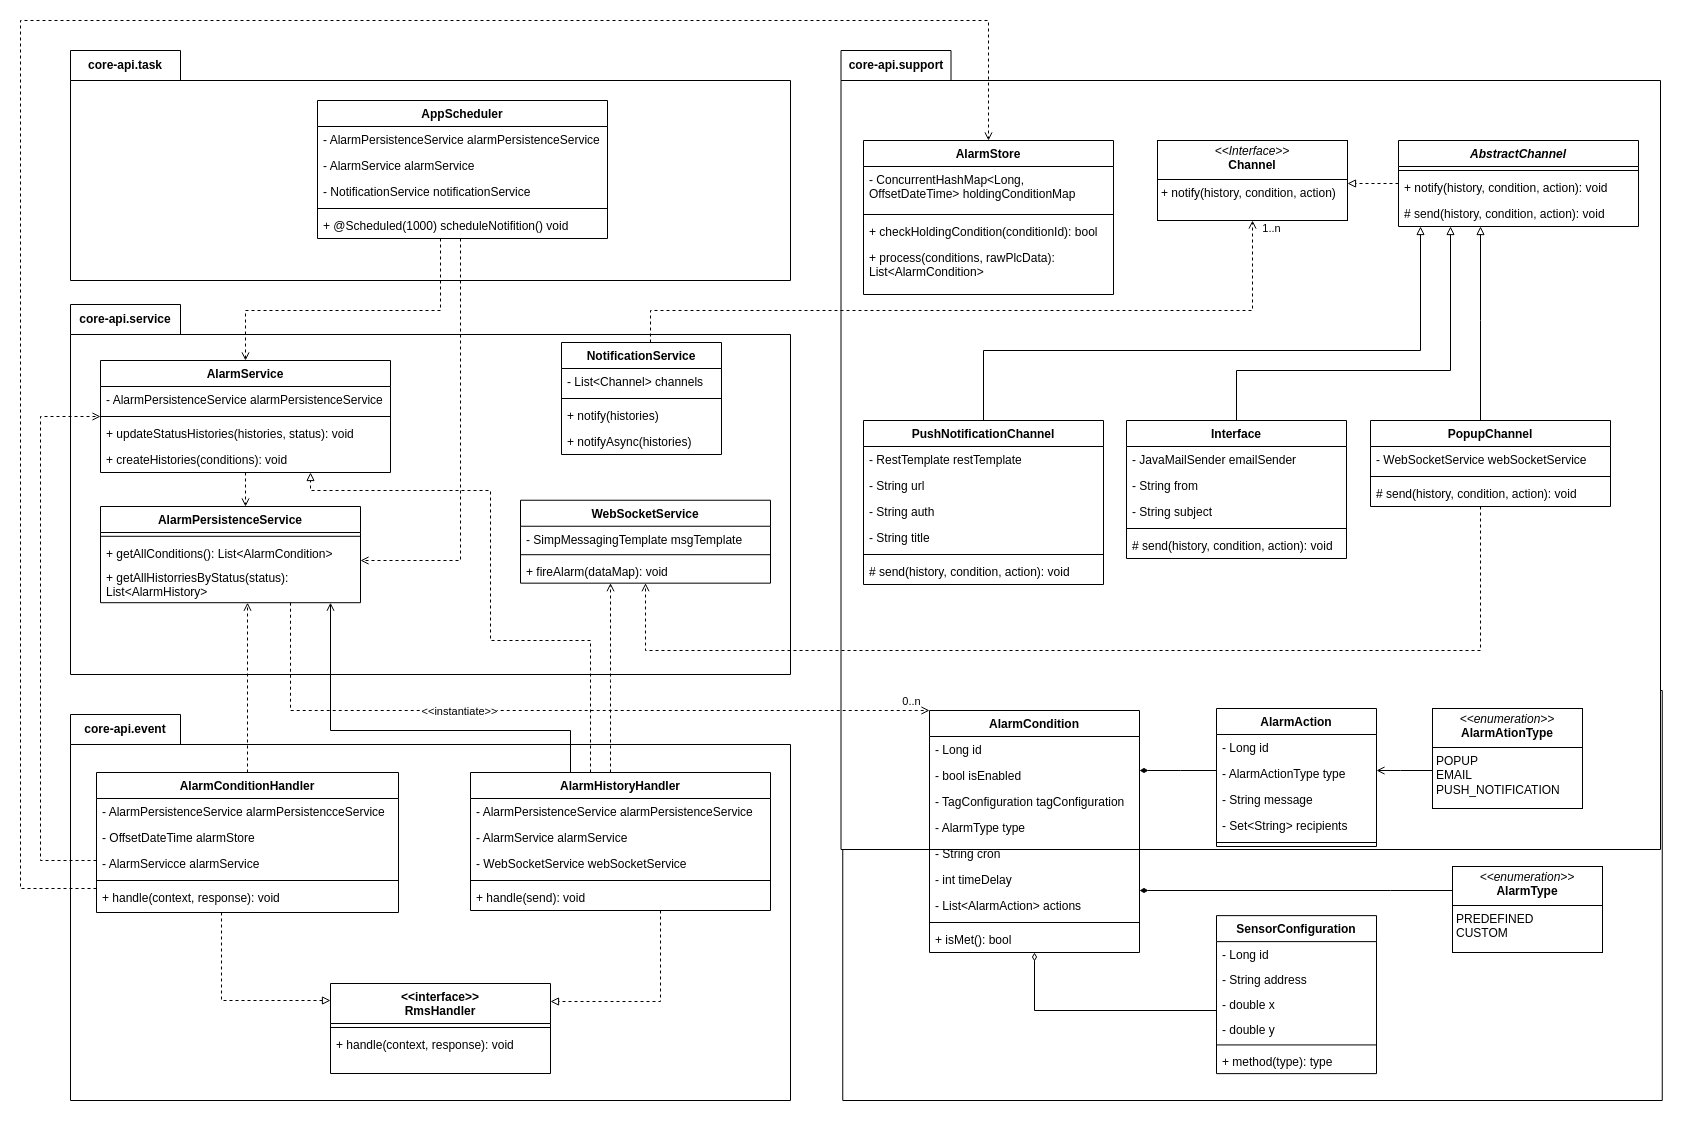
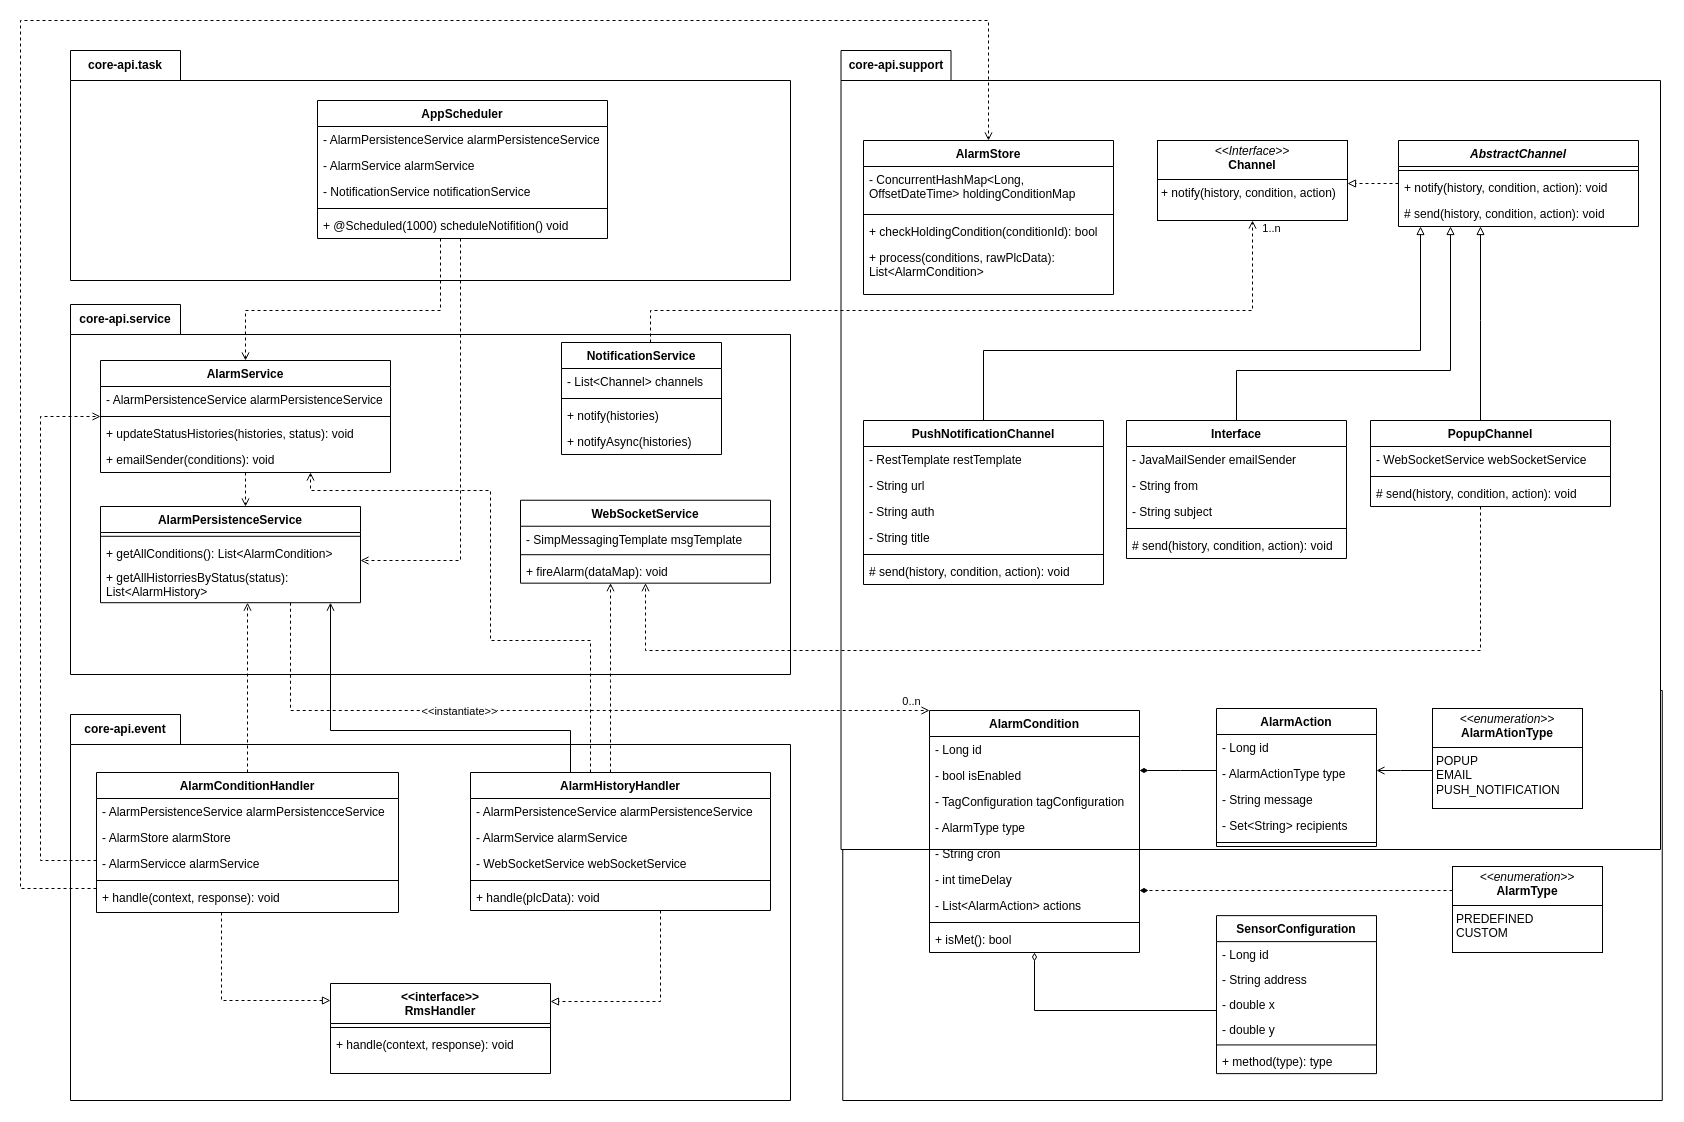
- <mxCell id="59" value="+ createHistories(conditions): void" style="text;strokeColor=none;fillColor=none;align=left;verticalAlign=top;spacingLeft=4;spacingRight=4;overflow=hidden;rotatable=0;points=[[0,0.5],[1,0.5]];portConstraint=eastwest;whiteSpace=wrap;html=1;" parent="55" vertex="1"><mxGeometry y="86" width="290" height="26" as="geometry" /></mxCell>
+ <mxCell id="59" value="+ emailSender(conditions): void" style="text;strokeColor=none;fillColor=none;align=left;verticalAlign=top;spacingLeft=4;spacingRight=4;overflow=hidden;rotatable=0;points=[[0,0.5],[1,0.5]];portConstraint=eastwest;whiteSpace=wrap;html=1;" parent="55" vertex="1"><mxGeometry y="86" width="290" height="26" as="geometry" /></mxCell>
- <mxCell id="26" style="edgeStyle=orthogonalEdgeStyle;rounded=0;orthogonalLoop=1;jettySize=auto;html=1;endArrow=block;endFill=0;dashed=1;" parent="1" source="27" target="55" edge="1"><mxGeometry relative="1" as="geometry"><Array as="points"><mxPoint x="590" y="640" /><mxPoint x="490" y="640" /><mxPoint x="490" y="490" /><mxPoint x="310" y="490" /></Array></mxGeometry></mxCell>
+ <mxCell id="26" style="edgeStyle=orthogonalEdgeStyle;rounded=0;orthogonalLoop=1;jettySize=auto;html=1;endArrow=open;endFill=0;dashed=1;" parent="1" source="27" target="55" edge="1"><mxGeometry relative="1" as="geometry"><Array as="points"><mxPoint x="590" y="640" /><mxPoint x="490" y="640" /><mxPoint x="490" y="490" /><mxPoint x="310" y="490" /></Array></mxGeometry></mxCell>
- <mxCell id="42" value="- OffsetDateTime alarmStore" style="text;align=left;verticalAlign=top;spacingLeft=4;spacingRight=4;overflow=hidden;rotatable=0;points=[[0,0.5],[1,0.5]];portConstraint=eastwest;rounded=0;shadow=0;html=0;" parent="40" vertex="1"><mxGeometry y="52" width="302" height="26" as="geometry" /></mxCell>
+ <mxCell id="42" value="- AlarmStore alarmStore" style="text;align=left;verticalAlign=top;spacingLeft=4;spacingRight=4;overflow=hidden;rotatable=0;points=[[0,0.5],[1,0.5]];portConstraint=eastwest;rounded=0;shadow=0;html=0;" parent="40" vertex="1"><mxGeometry y="52" width="302" height="26" as="geometry" /></mxCell>
- <mxCell id="121" style="edgeStyle=orthogonalEdgeStyle;rounded=0;orthogonalLoop=1;jettySize=auto;html=1;endArrow=diamondThin;endFill=1;" parent="1" source="122" target="102" edge="1"><mxGeometry relative="1" as="geometry"><Array as="points"><mxPoint x="1390" y="890" /><mxPoint x="1390" y="890" /></Array></mxGeometry></mxCell>
+ <mxCell id="121" style="edgeStyle=orthogonalEdgeStyle;rounded=0;orthogonalLoop=1;jettySize=auto;html=1;endArrow=diamondThin;endFill=1;dashed=1;" parent="1" source="122" target="102" edge="1"><mxGeometry relative="1" as="geometry"><Array as="points"><mxPoint x="1390" y="890" /><mxPoint x="1390" y="890" /></Array></mxGeometry></mxCell>
- <mxCell id="32" value="+ handle(send): void" style="text;align=left;verticalAlign=top;spacingLeft=4;spacingRight=4;overflow=hidden;rotatable=0;points=[[0,0.5],[1,0.5]];portConstraint=eastwest;" parent="27" vertex="1"><mxGeometry y="112" width="300" height="26" as="geometry" /></mxCell>
+ <mxCell id="32" value="+ handle(plcData): void" style="text;align=left;verticalAlign=top;spacingLeft=4;spacingRight=4;overflow=hidden;rotatable=0;points=[[0,0.5],[1,0.5]];portConstraint=eastwest;" parent="27" vertex="1"><mxGeometry y="112" width="300" height="26" as="geometry" /></mxCell>
